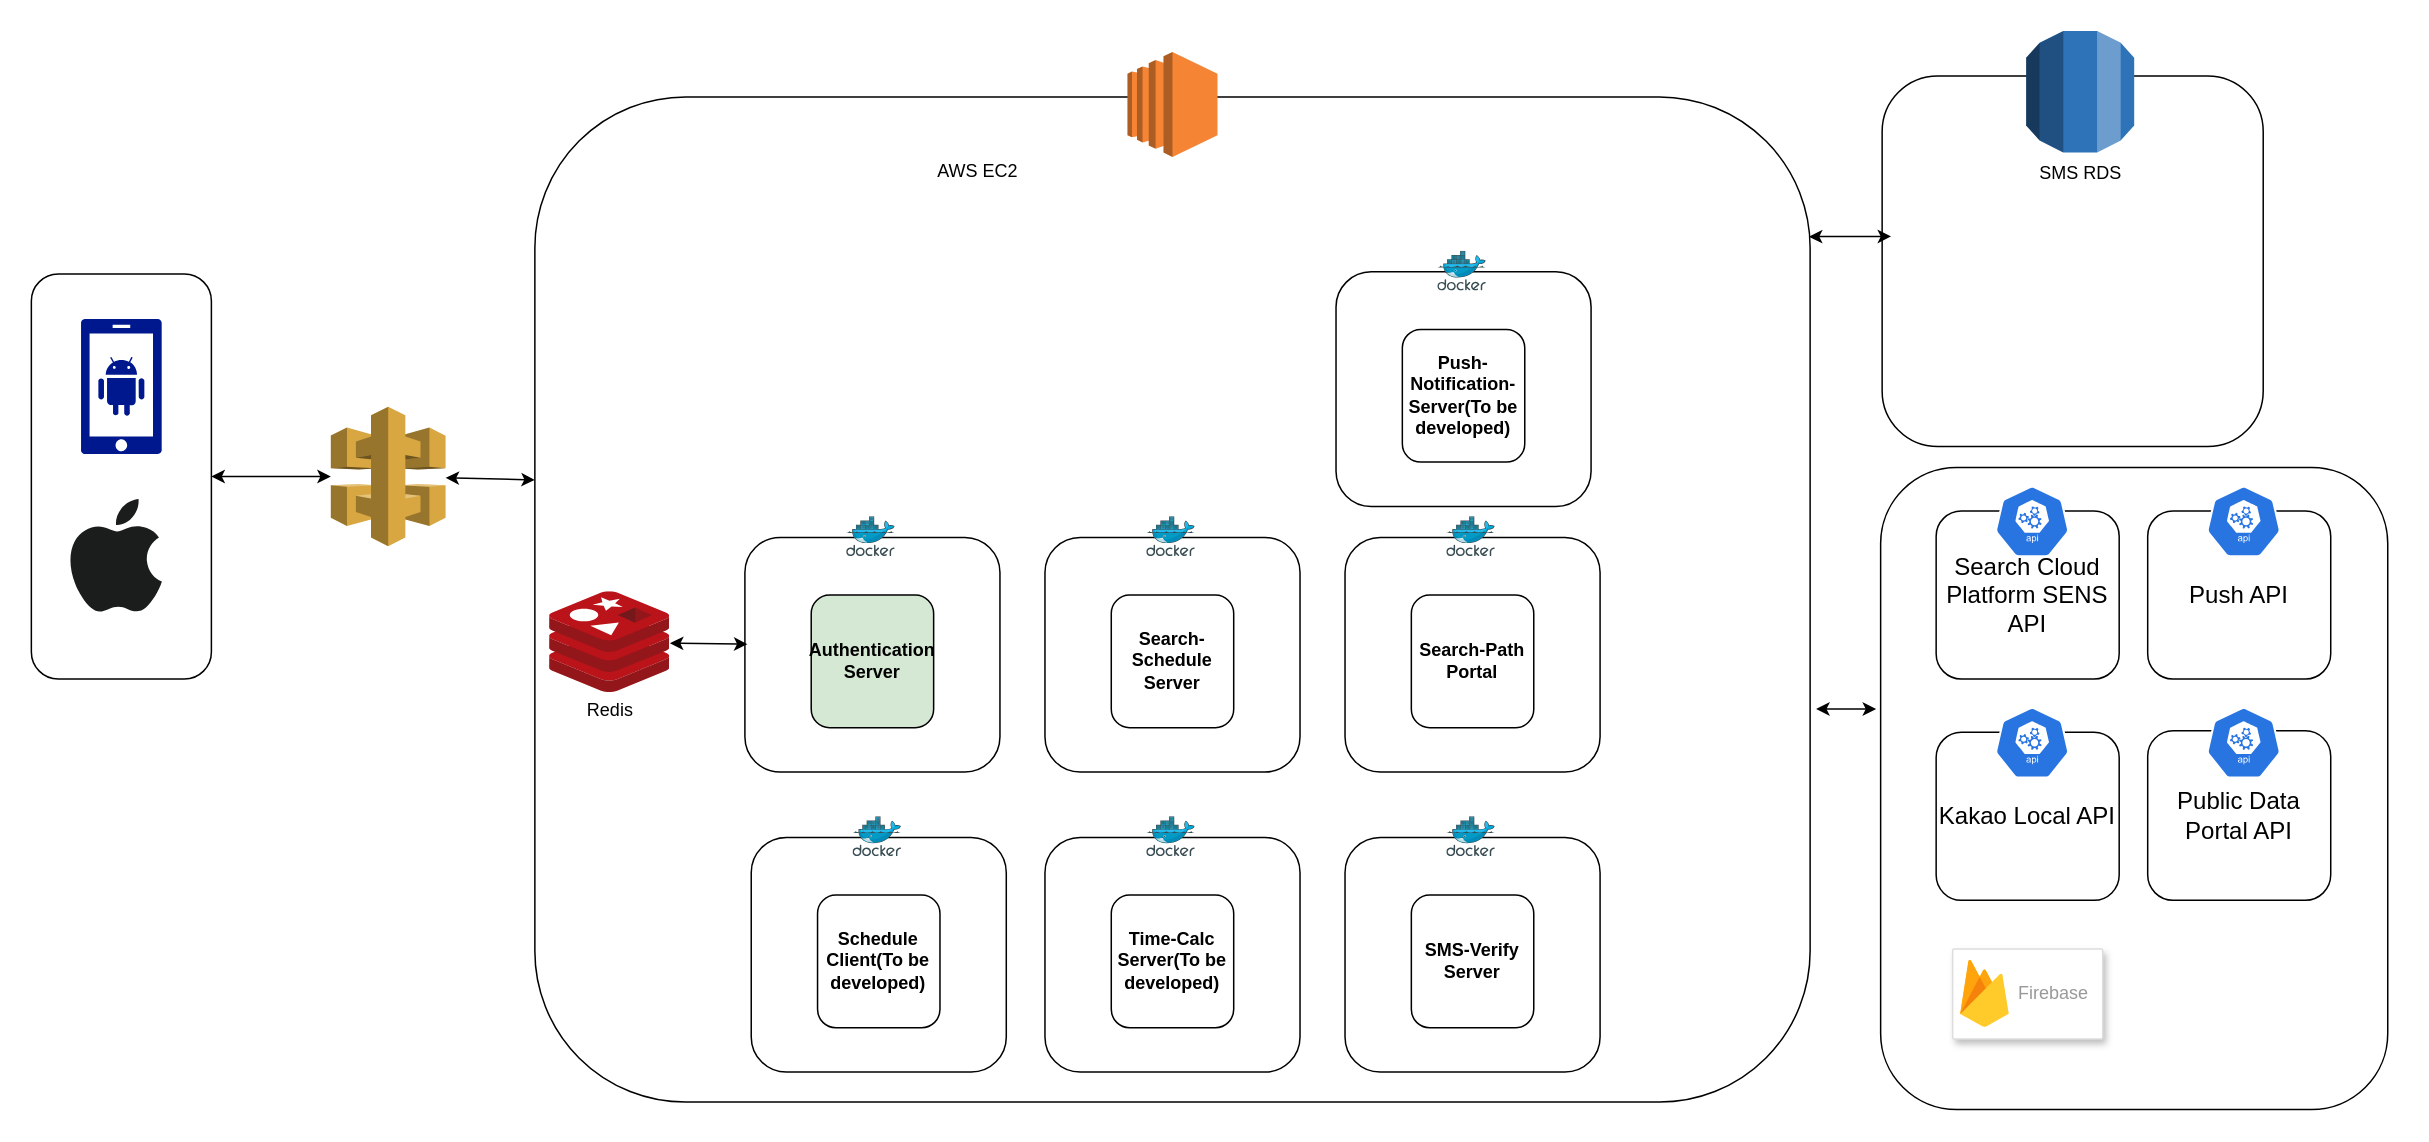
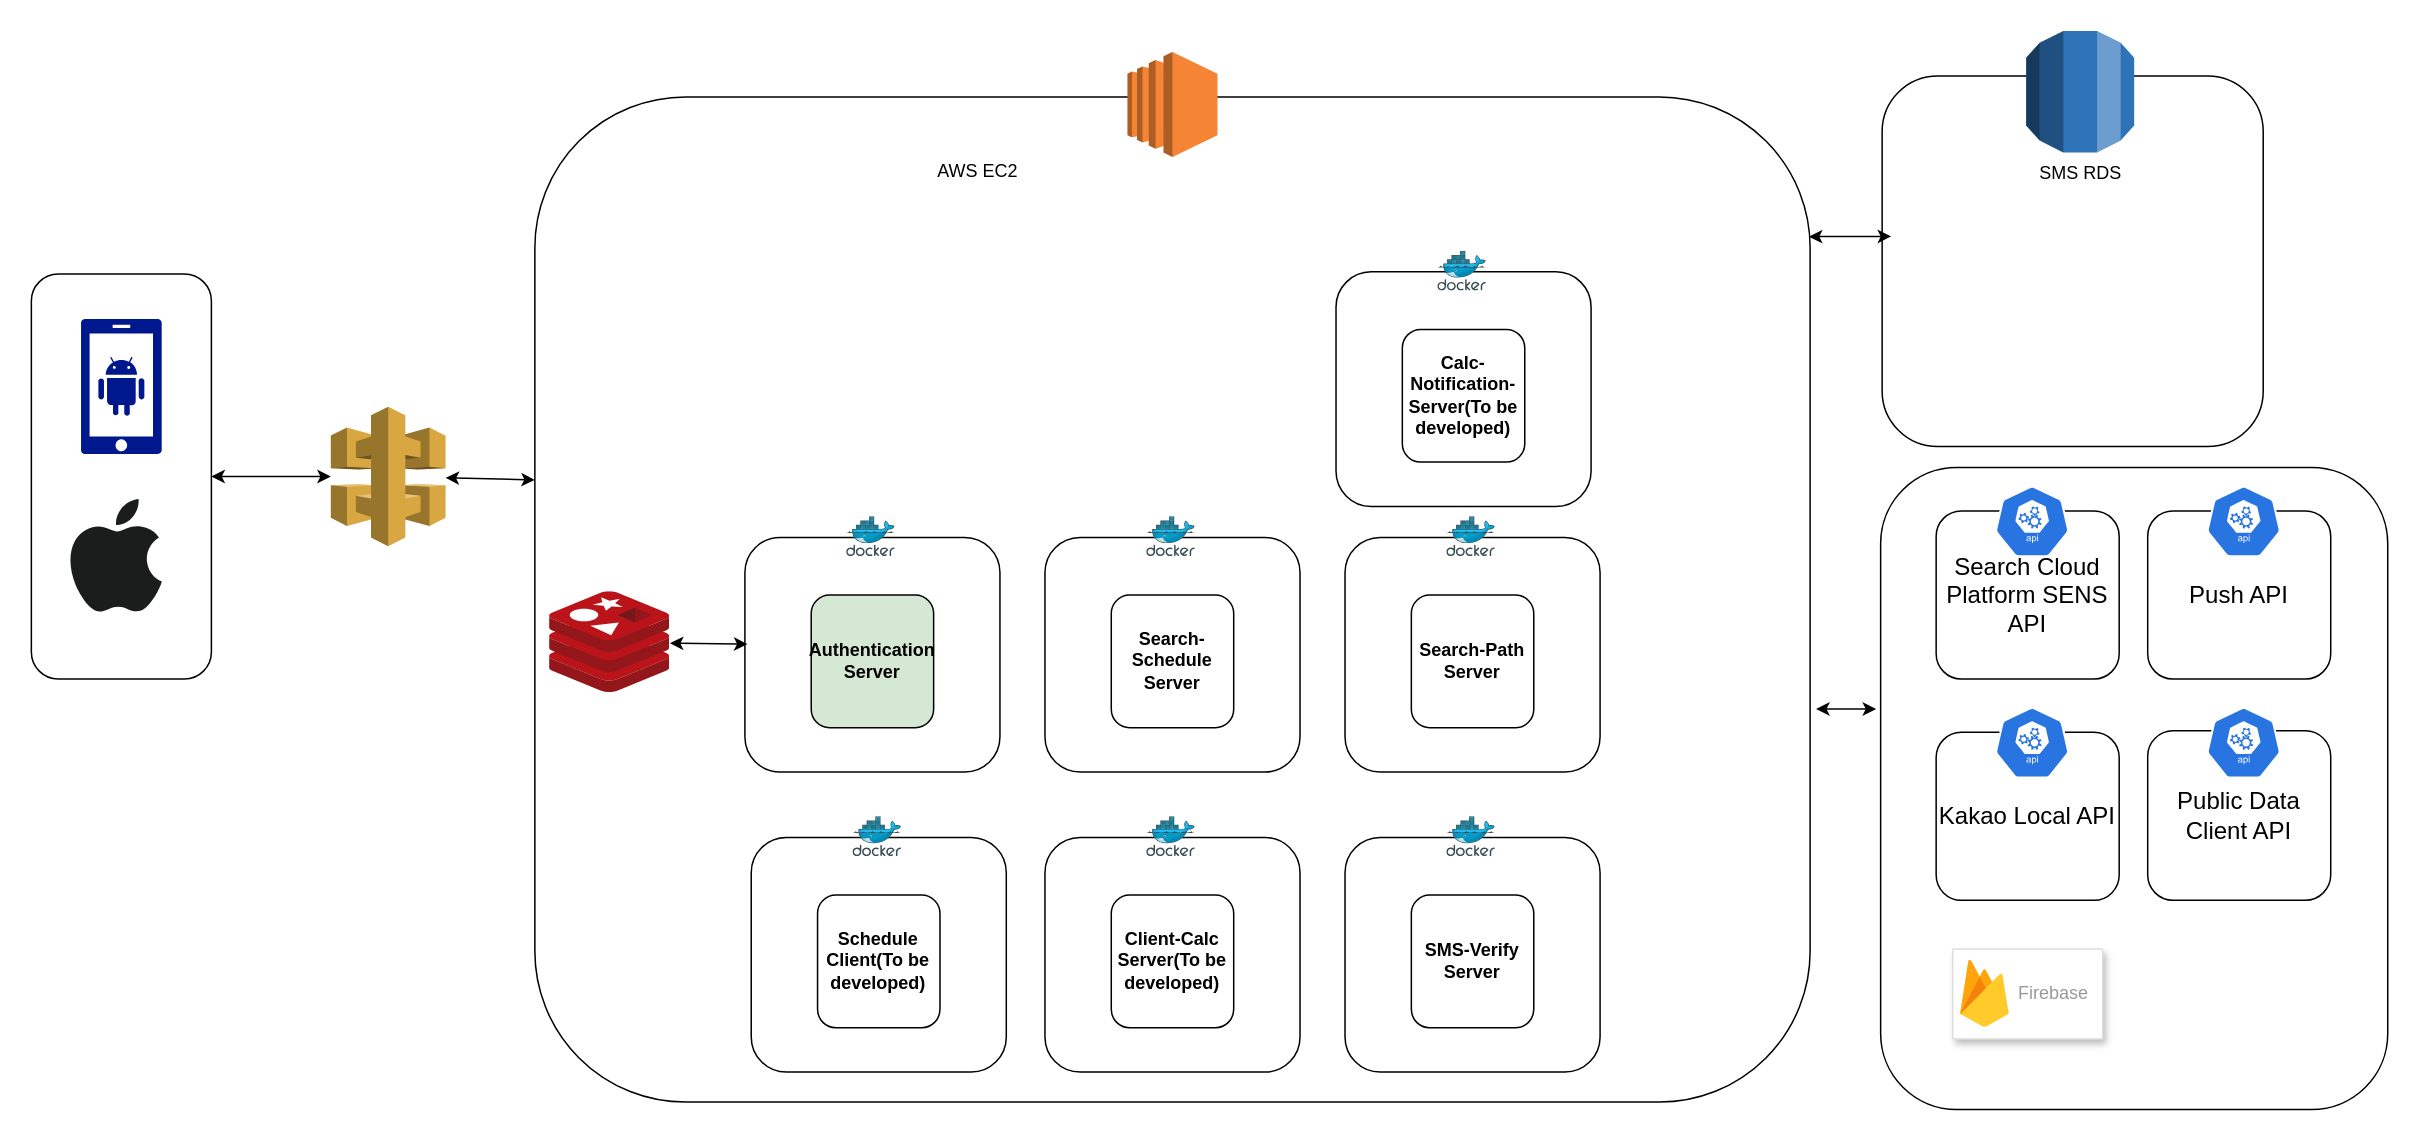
- <mxCell id="63" value="Push-Notification-Server(To be developed)" style="rounded=1;whiteSpace=wrap;html=1;fontStyle=1" vertex="1" parent="62"><mxGeometry y="8.84" width="81.6" height="88.4" as="geometry" /></mxCell>
+ <mxCell id="63" value="Calc-Notification-Server(To be developed)" style="rounded=1;whiteSpace=wrap;html=1;fontStyle=1" vertex="1" parent="62"><mxGeometry y="8.84" width="81.6" height="88.4" as="geometry" /></mxCell>
- <mxCell id="42" value="Search-Path&lt;br&gt;Portal" style="rounded=1;whiteSpace=wrap;html=1;fontStyle=1" vertex="1" parent="41"><mxGeometry y="8.84" width="81.6" height="88.4" as="geometry" /></mxCell>
+ <mxCell id="42" value="Search-Path&lt;br&gt;Server" style="rounded=1;whiteSpace=wrap;html=1;fontStyle=1" vertex="1" parent="41"><mxGeometry y="8.84" width="81.6" height="88.4" as="geometry" /></mxCell>
- <mxCell id="56" value="Redis" style="text;html=1;strokeColor=none;fillColor=none;align=center;verticalAlign=middle;whiteSpace=wrap;rounded=0;" vertex="1" parent="54"><mxGeometry x="17.92" y="67.5" width="44.799" height="22.5" as="geometry" /></mxCell>
- <mxCell id="89" value="&lt;font style=&quot;font-size: 16px&quot;&gt;Public Data Portal API&lt;/font&gt;" style="rounded=1;whiteSpace=wrap;html=1;" vertex="1" parent="88"><mxGeometry y="16" width="122" height="113" as="geometry" /></mxCell>
+ <mxCell id="89" value="&lt;font style=&quot;font-size: 16px&quot;&gt;Public Data Client API&lt;/font&gt;" style="rounded=1;whiteSpace=wrap;html=1;" vertex="1" parent="88"><mxGeometry y="16" width="122" height="113" as="geometry" /></mxCell>
- <mxCell id="49" value="Time-Calc Server(To be developed)" style="rounded=1;whiteSpace=wrap;html=1;fontStyle=1" vertex="1" parent="48"><mxGeometry y="8.84" width="81.6" height="88.4" as="geometry" /></mxCell>
+ <mxCell id="49" value="Client-Calc Server(To be developed)" style="rounded=1;whiteSpace=wrap;html=1;fontStyle=1" vertex="1" parent="48"><mxGeometry y="8.84" width="81.6" height="88.4" as="geometry" /></mxCell>
